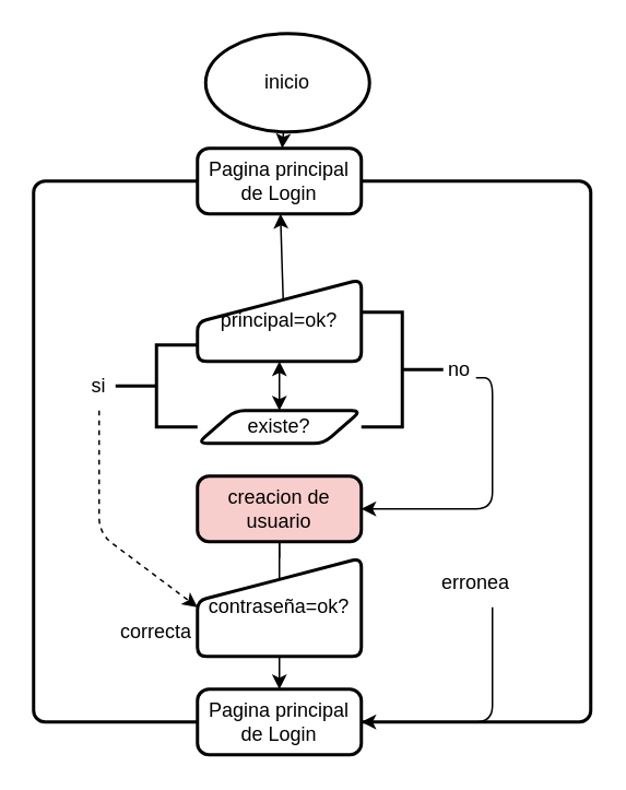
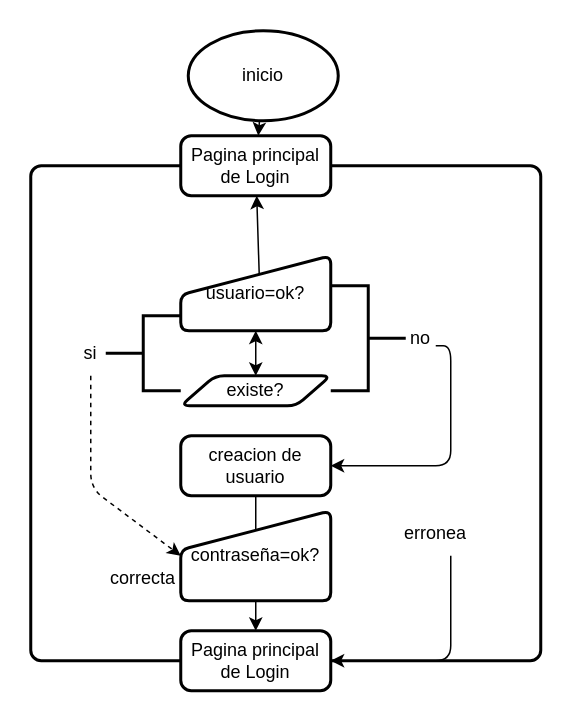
- <mxCell id="8" value="principal=ok?" style="html=1;strokeWidth=2;shape=manualInput;whiteSpace=wrap;rounded=1;size=26;arcSize=11;" vertex="1" parent="1"><mxGeometry x="120" y="170" width="100" height="50" as="geometry" /></mxCell>
+ <mxCell id="8" value="usuario=ok?" style="html=1;strokeWidth=2;shape=manualInput;whiteSpace=wrap;rounded=1;size=26;arcSize=11;" vertex="1" parent="1"><mxGeometry x="120" y="170" width="100" height="50" as="geometry" /></mxCell>
- <mxCell id="20" value="" style="edgeStyle=none;html=1;entryX=0.5;entryY=0;entryDx=0;entryDy=0;endArrow=none;" edge="1" parent="1" source="10" target="21"><mxGeometry relative="1" as="geometry"><mxPoint x="170" y="360" as="sourcePoint" /><mxPoint x="170" y="420" as="targetPoint" /></mxGeometry></mxCell>
- <mxCell id="21" value="creacion de usuario" style="rounded=1;whiteSpace=wrap;html=1;absoluteArcSize=1;arcSize=14;strokeWidth=2;fillColor=#f8cecc;" vertex="1" parent="1"><mxGeometry x="120" y="290" width="100" height="40" as="geometry" /></mxCell>
+ <mxCell id="21" value="creacion de usuario" style="rounded=1;whiteSpace=wrap;html=1;absoluteArcSize=1;arcSize=14;strokeWidth=2;" vertex="1" parent="1"><mxGeometry x="120" y="290" width="100" height="40" as="geometry" /></mxCell>
